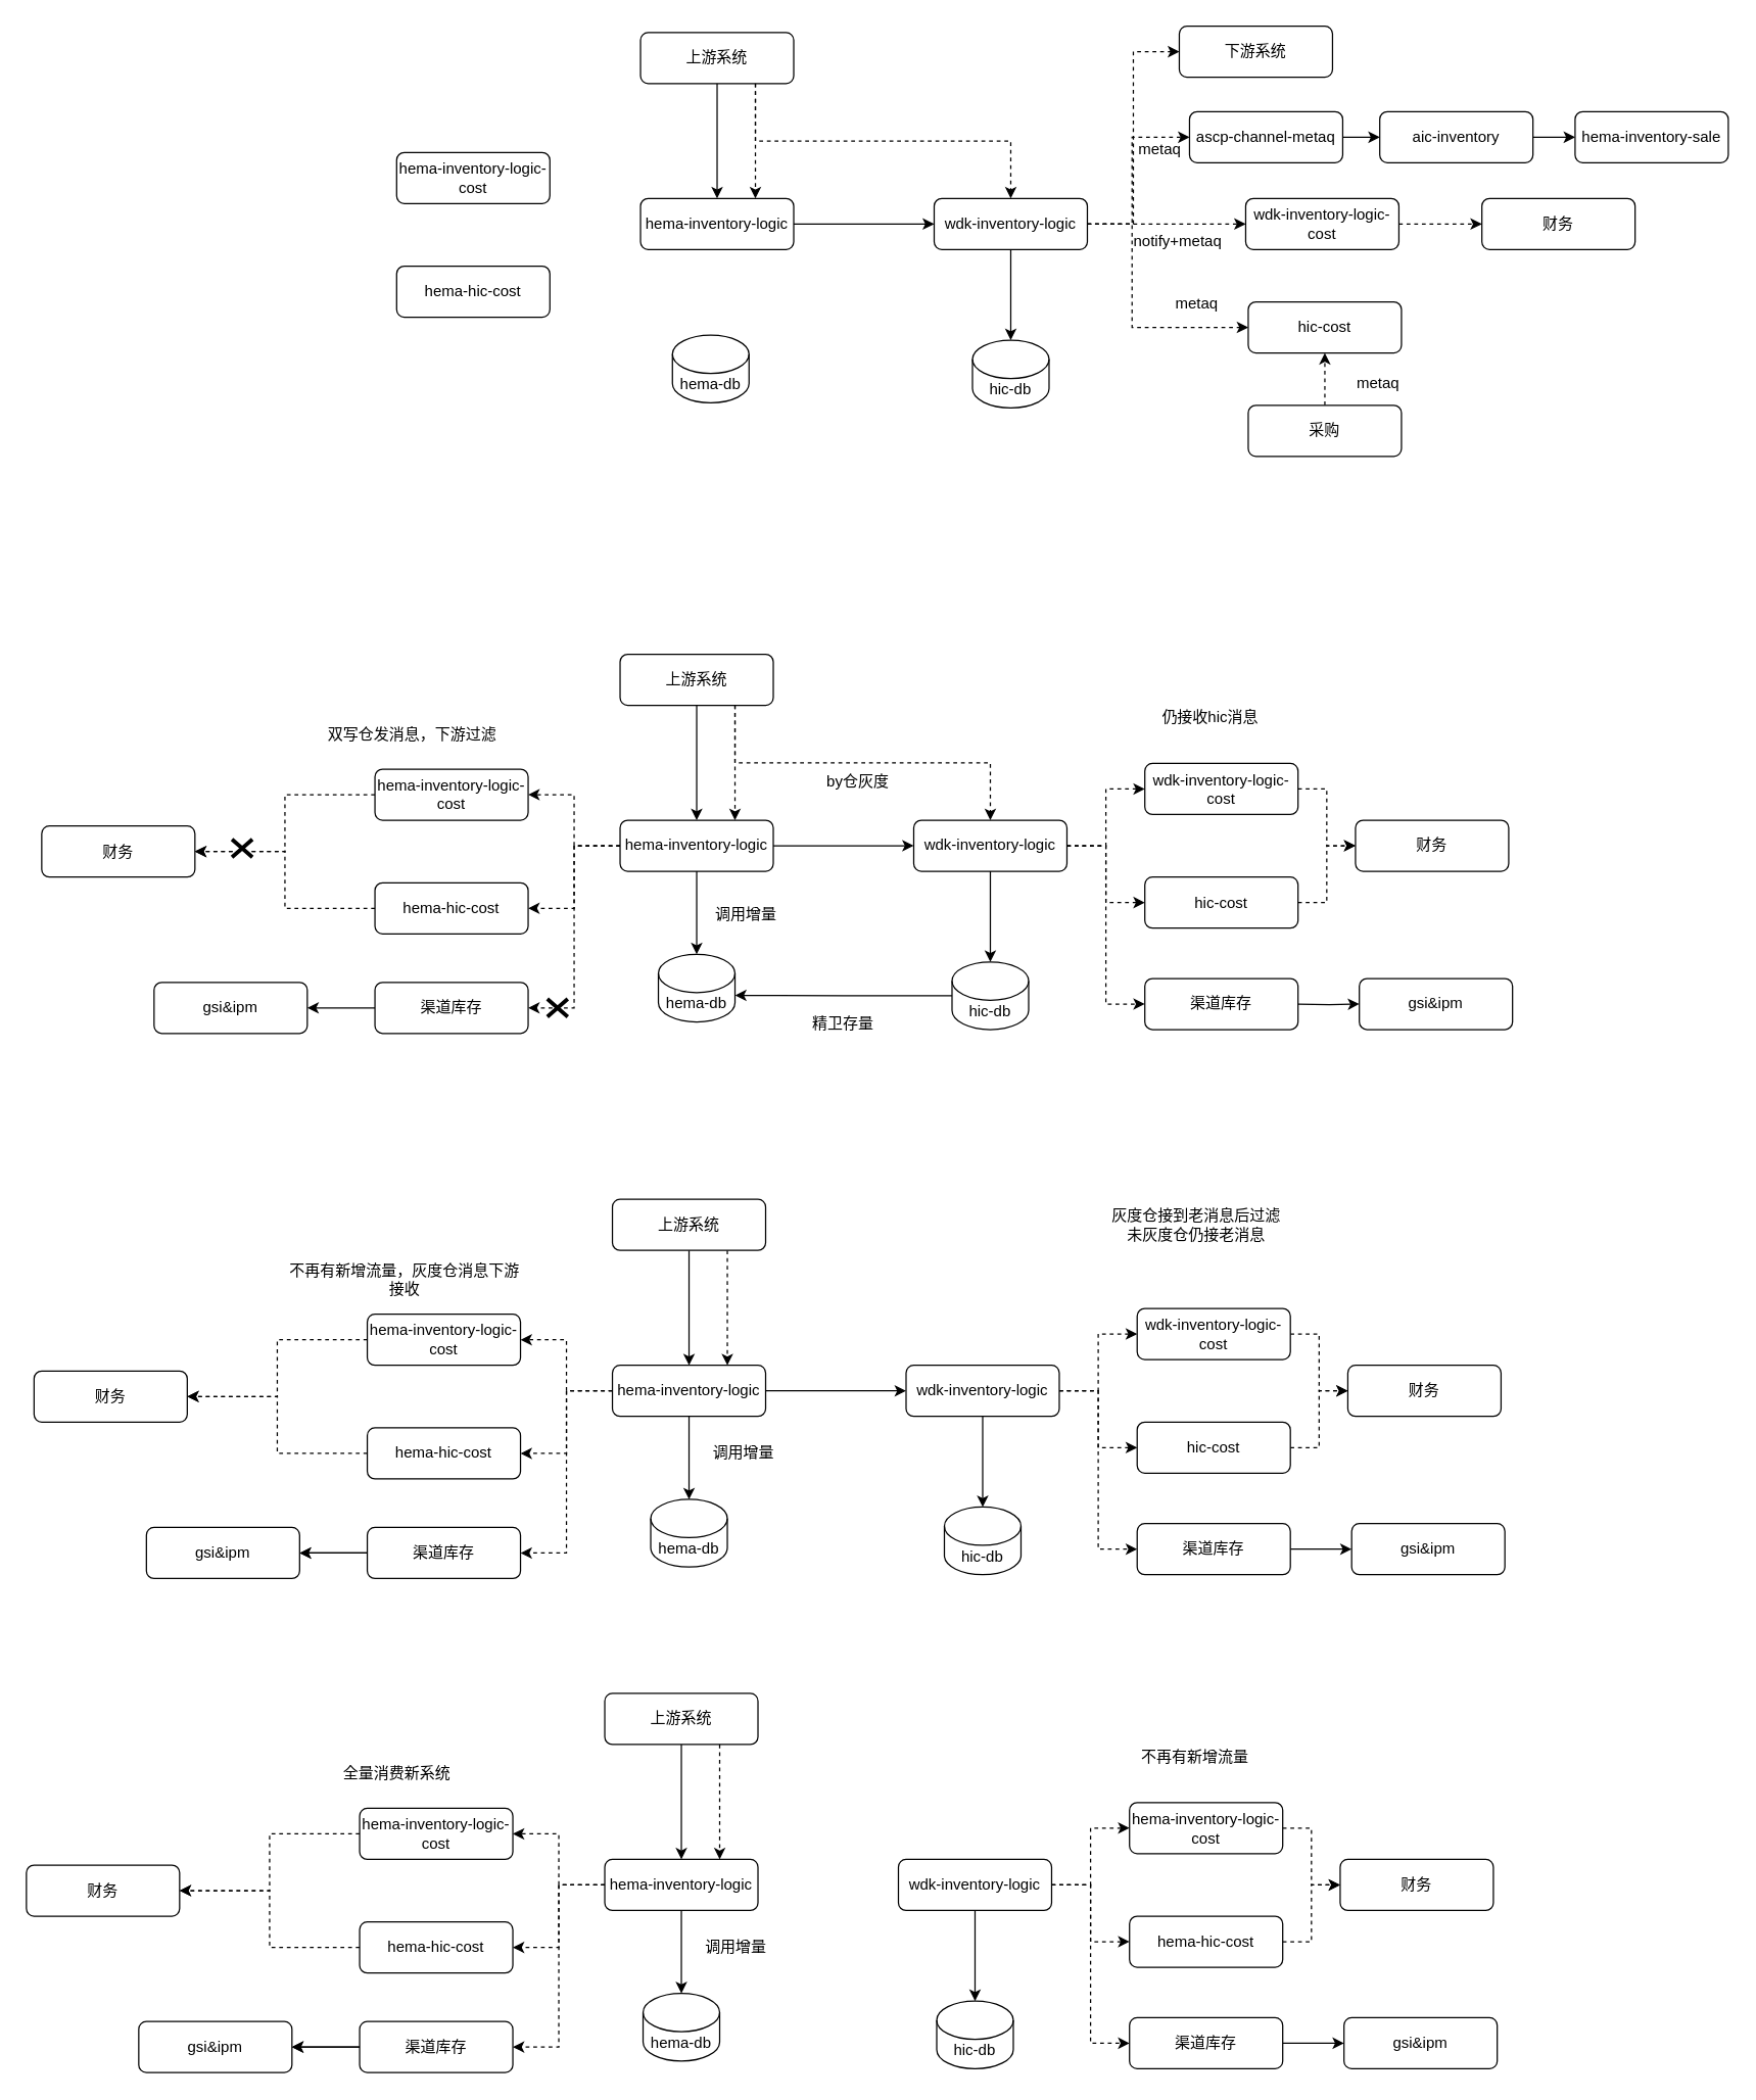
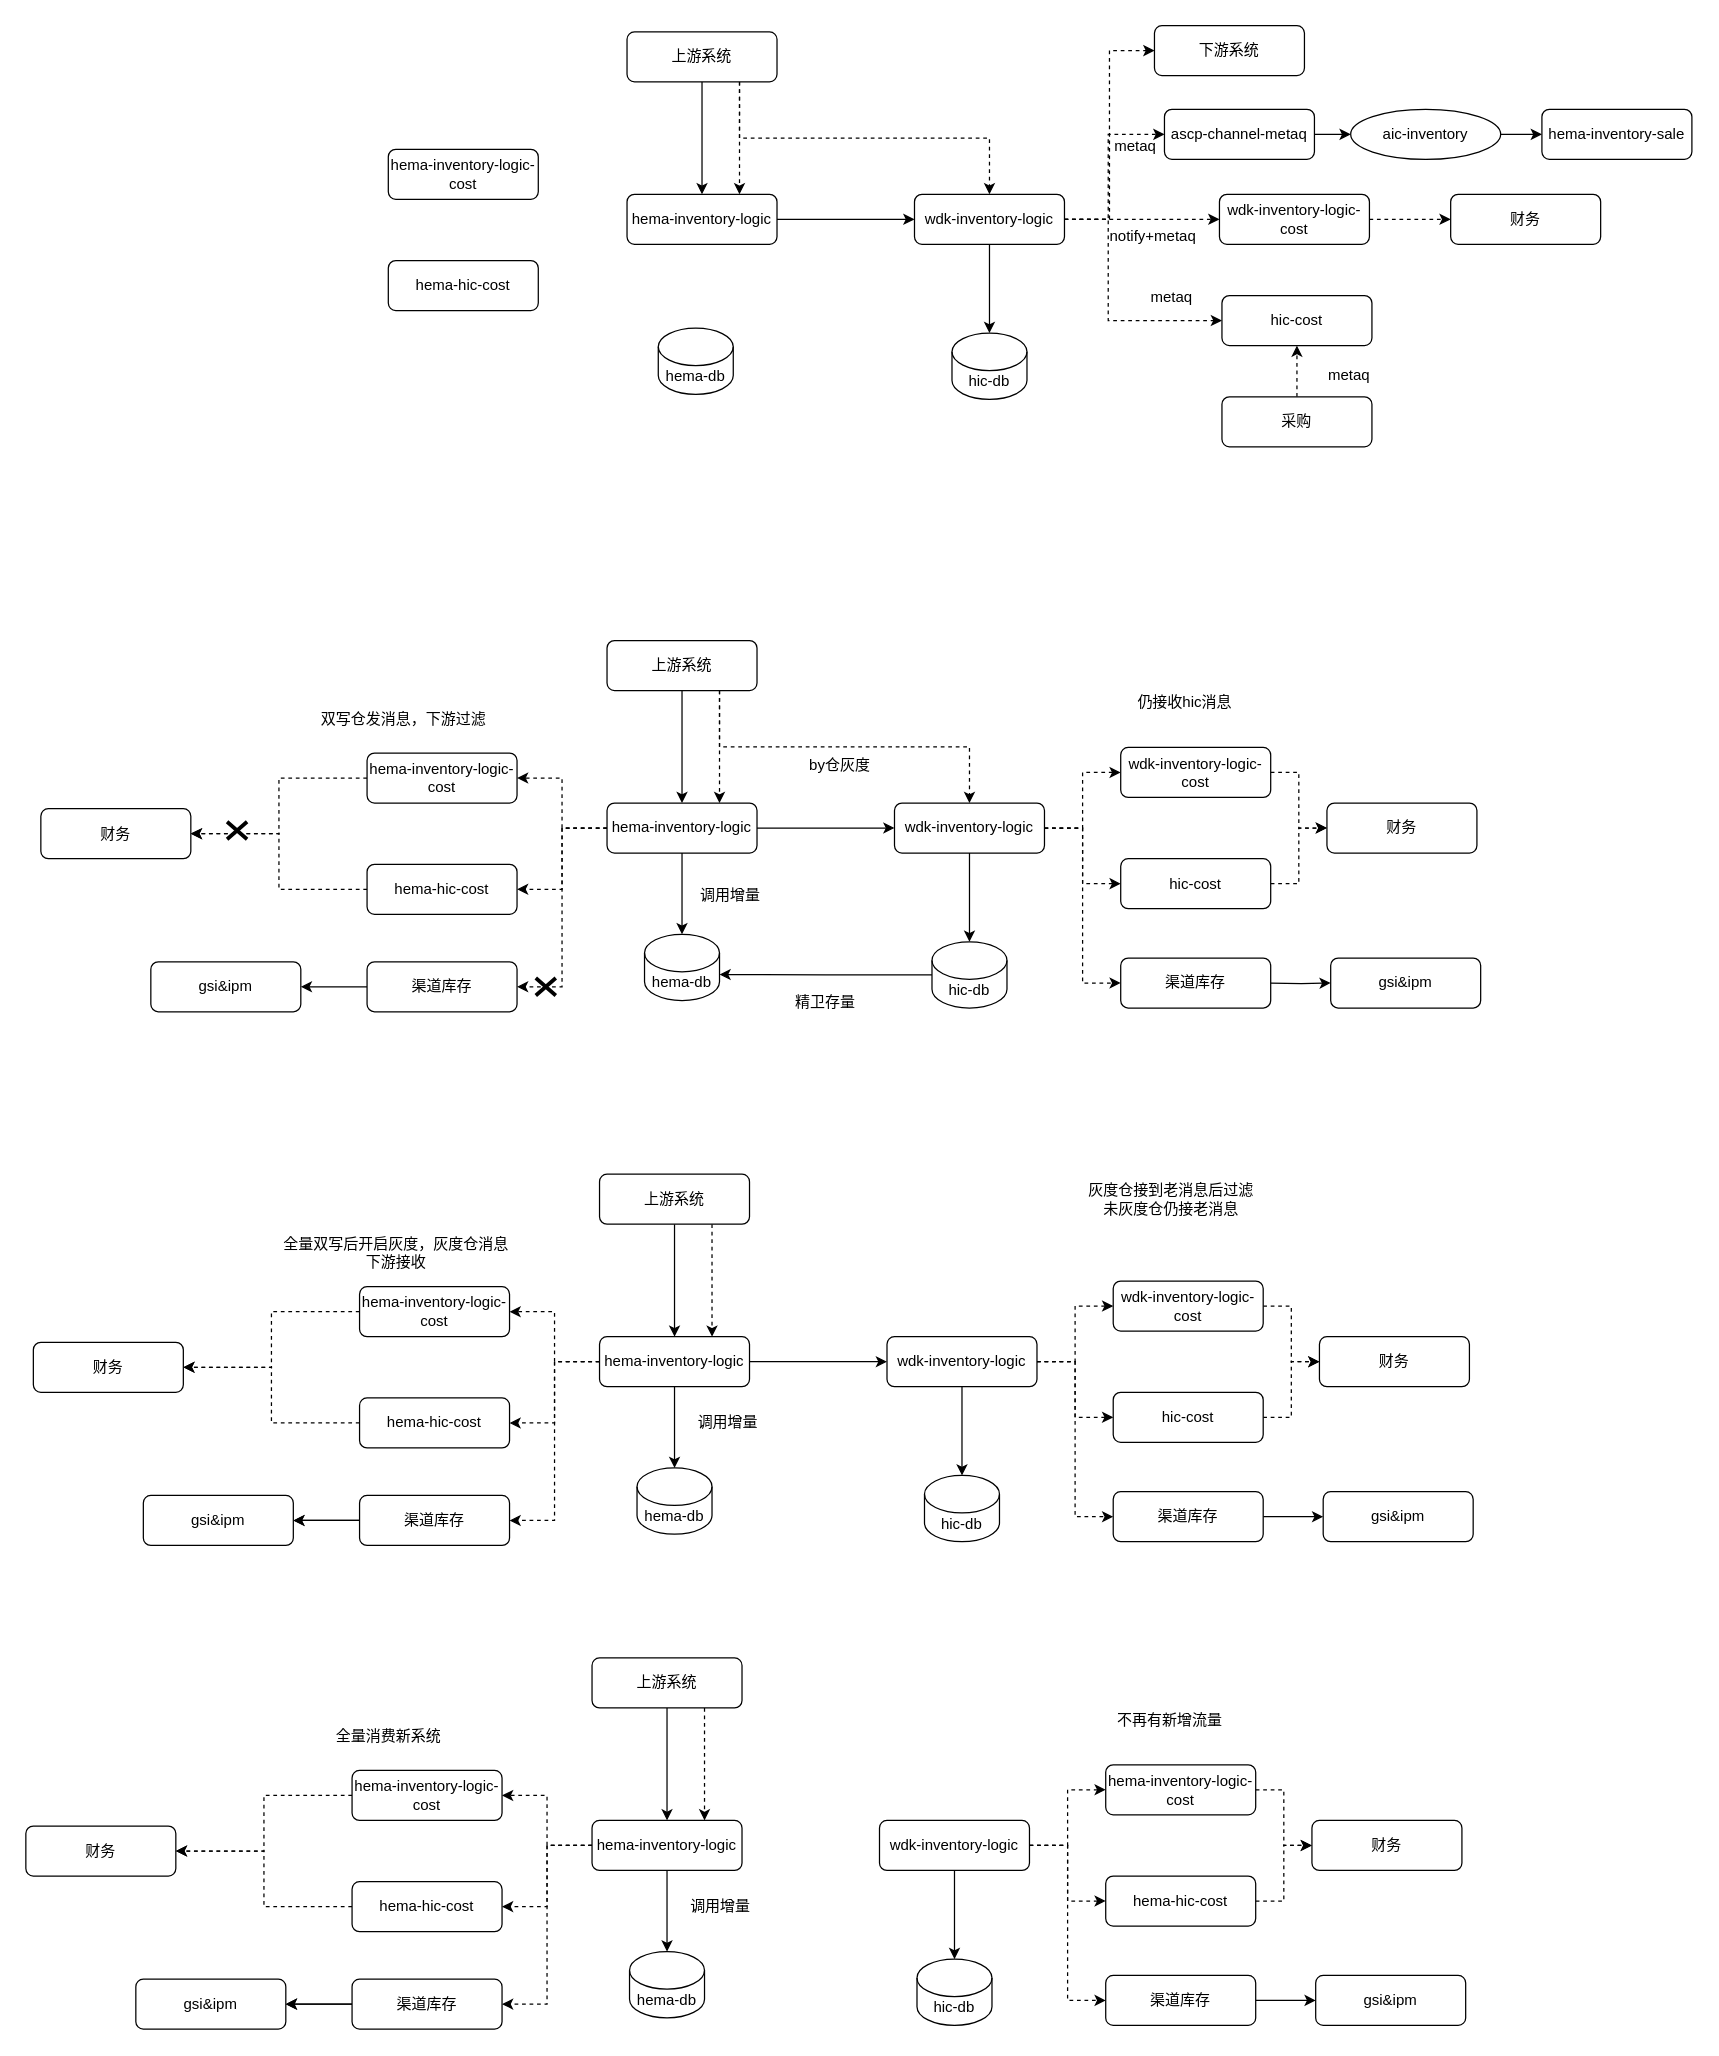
- <mxCell id="17" value="aic-inventory" style="rounded=1;whiteSpace=wrap;html=1;" parent="1" vertex="1"><mxGeometry x="1080" y="87" width="120" height="40" as="geometry" /></mxCell>
+ <mxCell id="17" value="aic-inventory" style="ellipse;whiteSpace=wrap;html=1;" parent="1" vertex="1"><mxGeometry x="1080" y="87" width="120" height="40" as="geometry" /></mxCell>
- <mxCell id="105" value="不再有新增流量，灰度仓消息下游接收" style="text;html=1;strokeColor=none;fillColor=none;align=center;verticalAlign=middle;whiteSpace=wrap;rounded=0;" parent="1" vertex="1"><mxGeometry x="221" y="987" width="191" height="30" as="geometry" /></mxCell>
+ <mxCell id="105" value="全量双写后开启灰度，灰度仓消息下游接收" style="text;html=1;strokeColor=none;fillColor=none;align=center;verticalAlign=middle;whiteSpace=wrap;rounded=0;" parent="1" vertex="1"><mxGeometry x="221" y="987" width="191" height="30" as="geometry" /></mxCell>
